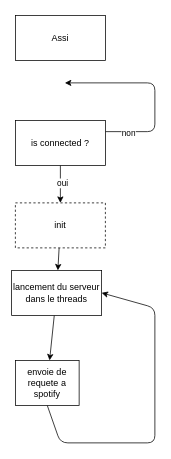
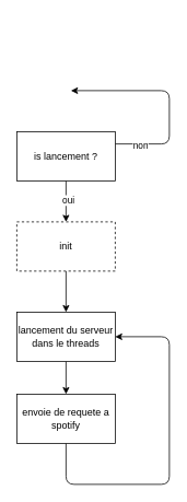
- <mxCell id="2" value="Assi" style="rounded=0;whiteSpace=wrap;html=1;" vertex="1" parent="1"><mxGeometry x="20" y="20" width="120" height="60" as="geometry" /></mxCell>
- <mxCell id="7" value="is connected ?" style="rounded=0;whiteSpace=wrap;html=1;" vertex="1" parent="1"><mxGeometry x="20" y="160" width="120" height="60" as="geometry" /></mxCell>
+ <mxCell id="7" value="is lancement ?" style="rounded=0;whiteSpace=wrap;html=1;" vertex="1" parent="1"><mxGeometry x="20" y="160" width="120" height="60" as="geometry" /></mxCell>
- <mxCell id="11" value="lancement du serveur dans le threads" style="whiteSpace=wrap;html=1;rounded=0;" vertex="1" parent="1"><mxGeometry x="15" y="360" width="120" height="60" as="geometry" /></mxCell>
+ <mxCell id="11" value="lancement du serveur dans le threads" style="whiteSpace=wrap;html=1;rounded=0;" vertex="1" parent="1"><mxGeometry x="20" y="380" width="120" height="60" as="geometry" /></mxCell>
- <mxCell id="13" value="envoie de requete a spotify" style="whiteSpace=wrap;html=1;rounded=0;" vertex="1" parent="1"><mxGeometry x="20" y="480" width="85" height="60" as="geometry" /></mxCell>
+ <mxCell id="13" value="envoie de requete a spotify" style="whiteSpace=wrap;html=1;rounded=0;" vertex="1" parent="1"><mxGeometry x="20" y="480" width="120" height="60" as="geometry" /></mxCell>
